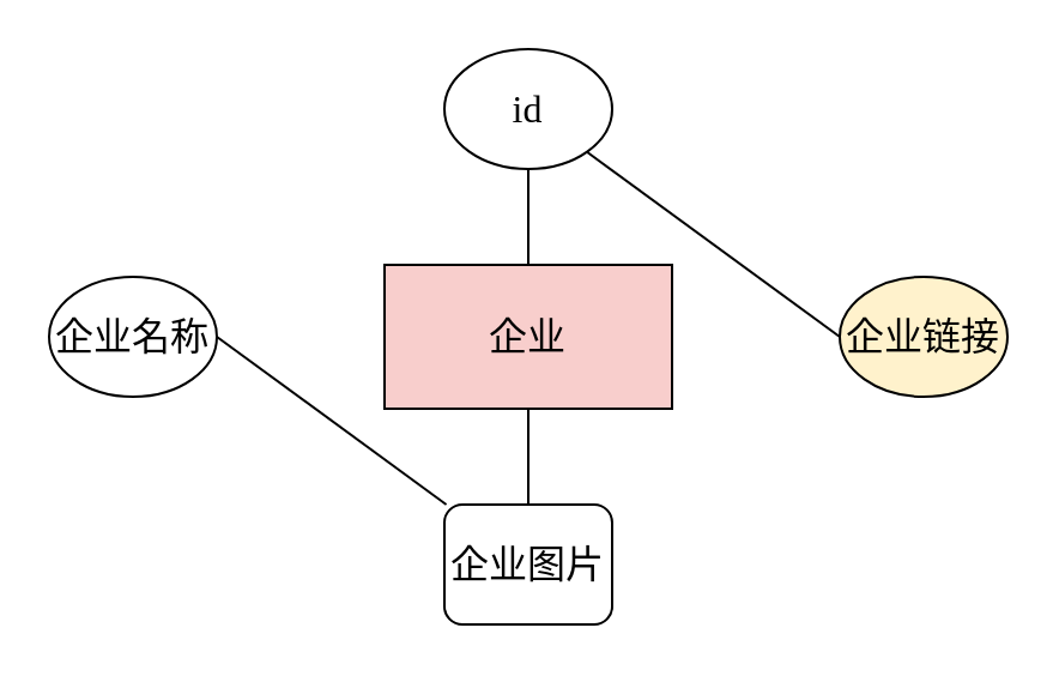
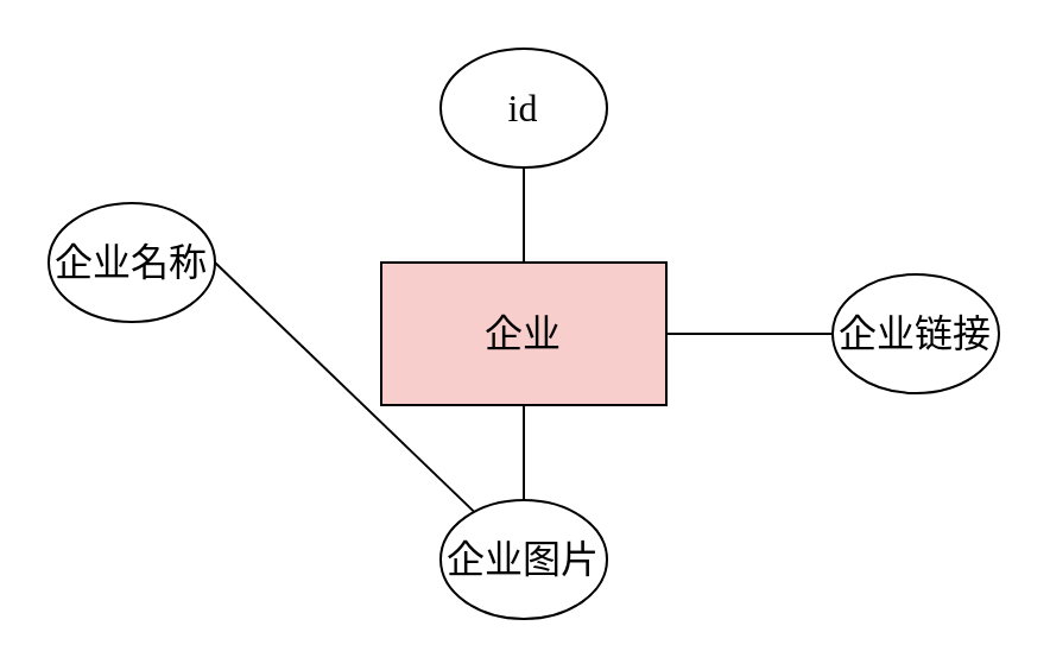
- <mxCell id="7" value="" style="endArrow=none;html=1;rounded=0;exitX=0;exitY=0.5;exitDx=0;exitDy=0;fontFamily=Times New Roman;fontSize=16;" parent="1" source="6" target="3" edge="1"><mxGeometry width="50" height="50" relative="1" as="geometry"><mxPoint x="200" y="200" as="sourcePoint" /><mxPoint x="270" y="170" as="targetPoint" /></mxGeometry></mxCell>
+ <mxCell id="7" value="" style="endArrow=none;html=1;rounded=0;exitX=0;exitY=0.5;exitDx=0;exitDy=0;entryX=1;entryY=0.5;entryDx=0;entryDy=0;fontFamily=Times New Roman;fontSize=16;" parent="1" source="6" target="2" edge="1"><mxGeometry width="50" height="50" relative="1" as="geometry"><mxPoint x="200" y="200" as="sourcePoint" /><mxPoint x="270" y="170" as="targetPoint" /></mxGeometry></mxCell>
- <mxCell id="4" value="企业名称" style="ellipse;whiteSpace=wrap;html=1;fontFamily=Times New Roman;fontSize=16;" parent="1" vertex="1"><mxGeometry x="20" y="115" width="70" height="50" as="geometry" /></mxCell>
+ <mxCell id="4" value="企业名称" style="ellipse;whiteSpace=wrap;html=1;fontFamily=Times New Roman;fontSize=16;" parent="1" vertex="1"><mxGeometry x="20" y="85" width="70" height="50" as="geometry" /></mxCell>
- <mxCell id="6" value="企业链接" style="ellipse;whiteSpace=wrap;html=1;fontFamily=Times New Roman;fontSize=16;fillColor=#fff2cc;" parent="1" vertex="1"><mxGeometry x="350" y="115" width="70" height="50" as="geometry" /></mxCell>
+ <mxCell id="6" value="企业链接" style="ellipse;whiteSpace=wrap;html=1;fontFamily=Times New Roman;fontSize=16;" parent="1" vertex="1"><mxGeometry x="350" y="115" width="70" height="50" as="geometry" /></mxCell>
- <mxCell id="5" value="企业图片" style="whiteSpace=wrap;html=1;fontFamily=Times New Roman;fontSize=16;rounded=1;" parent="1" vertex="1"><mxGeometry x="185" y="210" width="70" height="50" as="geometry" /></mxCell>
+ <mxCell id="5" value="企业图片" style="ellipse;whiteSpace=wrap;html=1;fontFamily=Times New Roman;fontSize=16;" parent="1" vertex="1"><mxGeometry x="185" y="210" width="70" height="50" as="geometry" /></mxCell>
